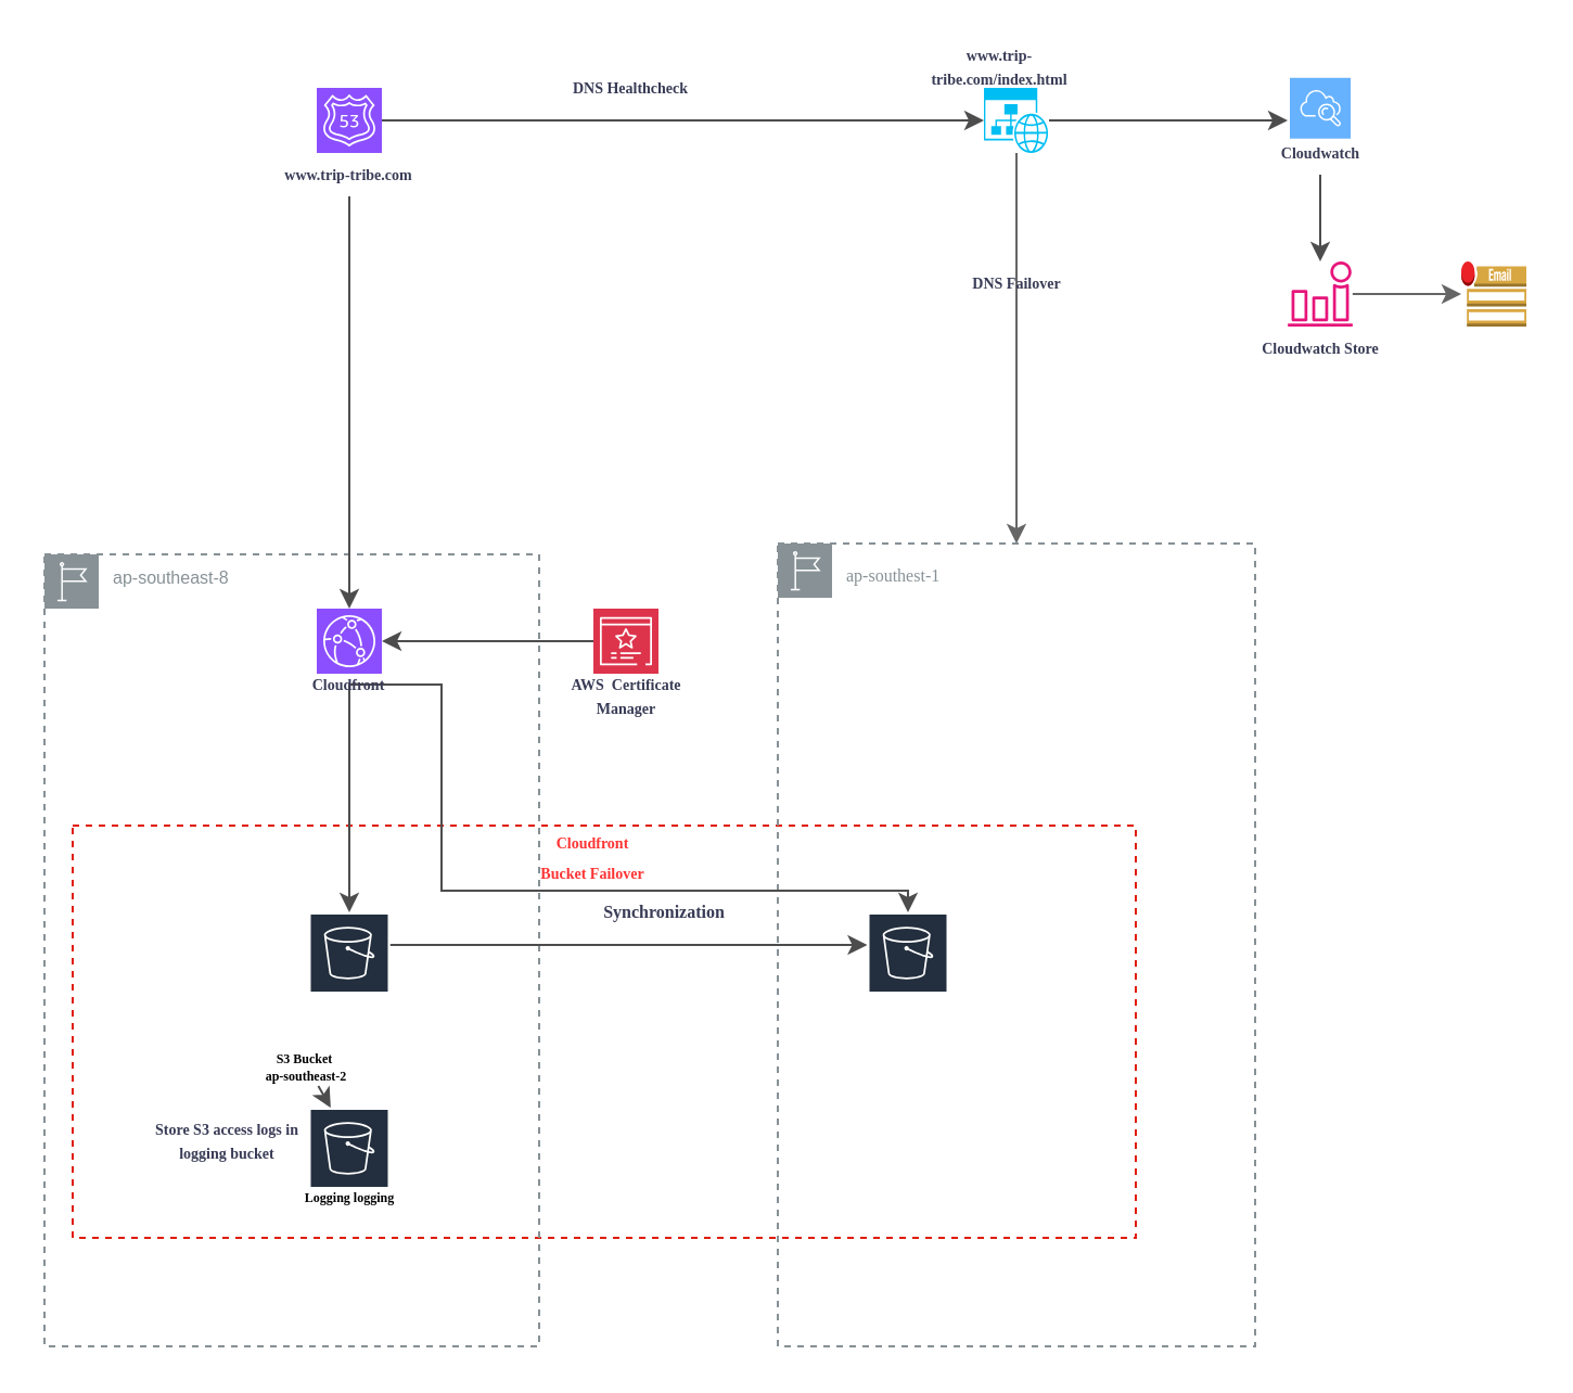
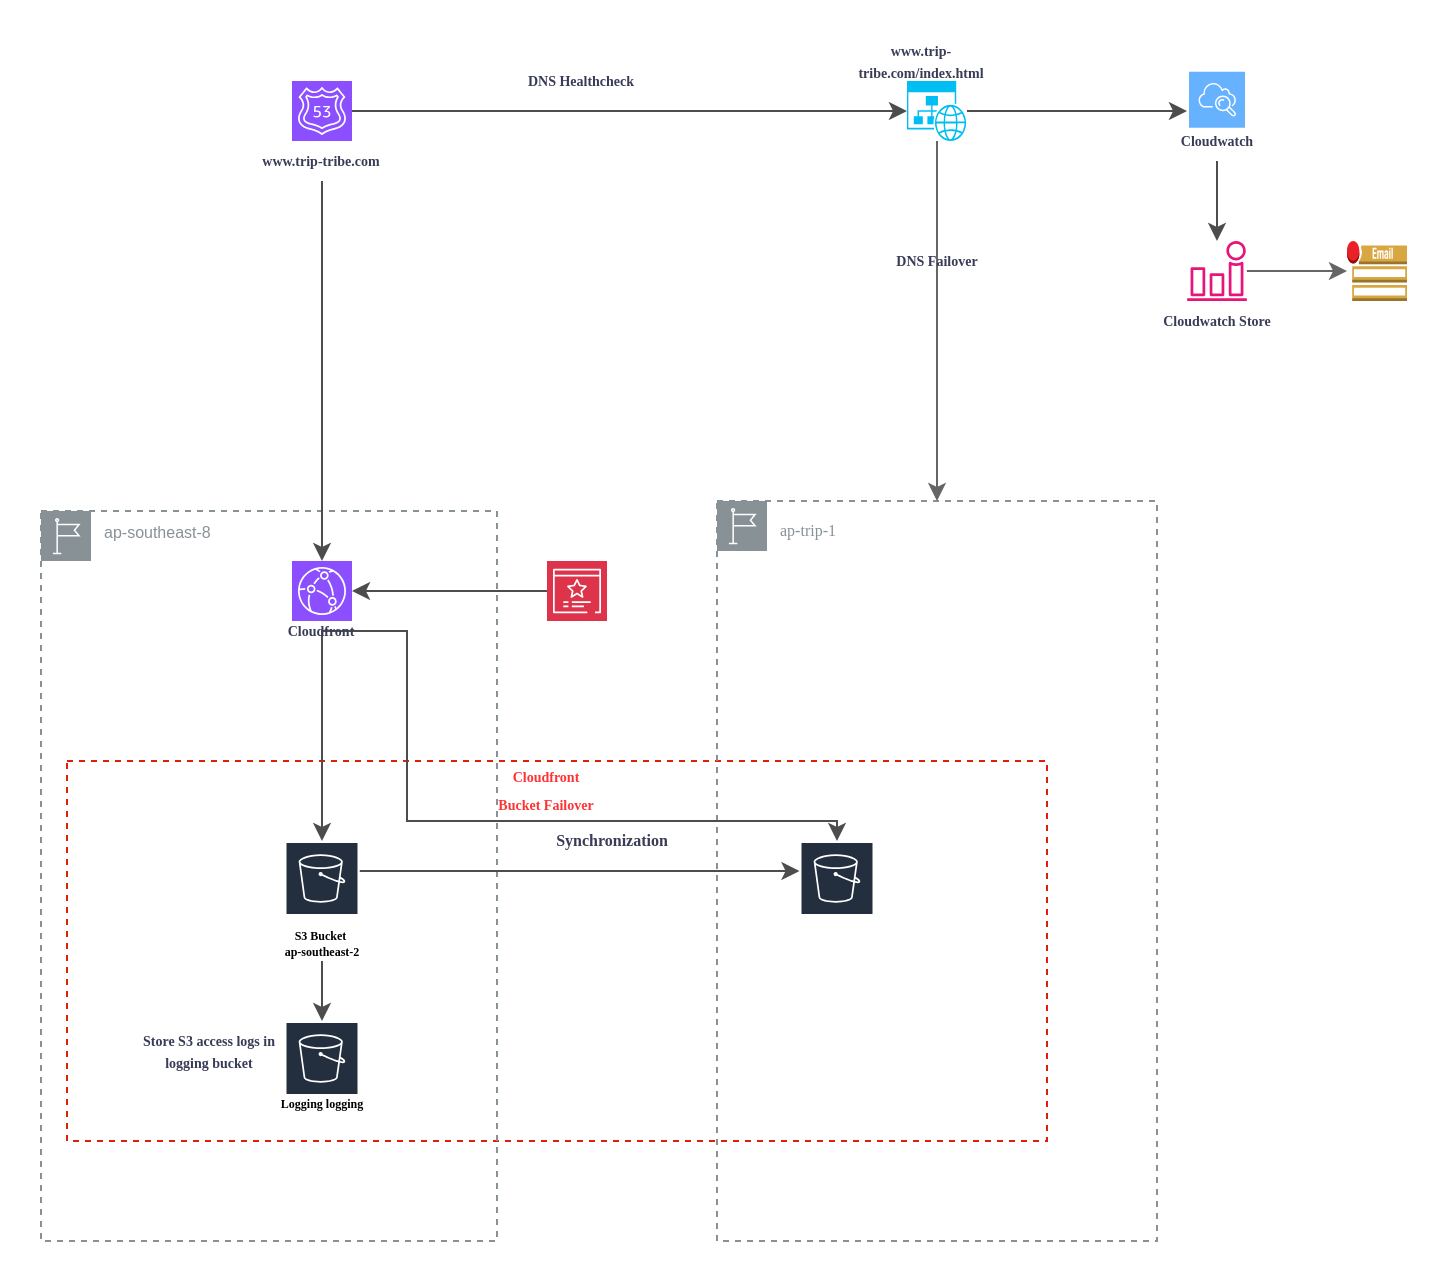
- <mxCell id="3" value="&lt;font style=&quot;font-size: 8px;&quot; face=&quot;Times New Roman&quot;&gt;ap-southest-1&lt;/font&gt;" style="sketch=0;outlineConnect=0;gradientColor=none;html=1;whiteSpace=wrap;fontSize=12;fontStyle=0;shape=mxgraph.aws4.group;grIcon=mxgraph.aws4.group_region;strokeColor=#879196;fillColor=none;verticalAlign=top;align=left;spacingLeft=30;fontColor=#879196;dashed=1;" vertex="1" parent="1"><mxGeometry x="358" y="250" width="220" height="370" as="geometry" /></mxCell>
+ <mxCell id="3" value="&lt;font style=&quot;font-size: 8px;&quot; face=&quot;Times New Roman&quot;&gt;ap-trip-1&lt;/font&gt;" style="sketch=0;outlineConnect=0;gradientColor=none;html=1;whiteSpace=wrap;fontSize=12;fontStyle=0;shape=mxgraph.aws4.group;grIcon=mxgraph.aws4.group_region;strokeColor=#879196;fillColor=none;verticalAlign=top;align=left;spacingLeft=30;fontColor=#879196;dashed=1;" vertex="1" parent="1"><mxGeometry x="358" y="250" width="220" height="370" as="geometry" /></mxCell>
- <mxCell id="13" value="&lt;p style=&quot;line-height: 71%;&quot;&gt;&lt;b&gt;&lt;font size=&quot;1&quot; style=&quot;&quot; face=&quot;Times New Roman&quot;&gt;&lt;span style=&quot;font-size: 7px;&quot;&gt;AWS&amp;nbsp;&amp;nbsp;&lt;/span&gt;&lt;/font&gt;&lt;span style=&quot;font-family: &amp;quot;Times New Roman&amp;quot;; background-color: initial; font-size: 7px;&quot;&gt;Certificate Manager&lt;/span&gt;&lt;/b&gt;&lt;/p&gt;" style="text;strokeColor=none;align=center;fillColor=none;html=1;verticalAlign=middle;whiteSpace=wrap;rounded=0;fontColor=#393C56;" vertex="1" parent="1"><mxGeometry x="250.5" y="310" width="75" height="20" as="geometry" /></mxCell>
- <mxCell id="19" value="&lt;p style=&quot;line-height: 50%;&quot;&gt;&lt;font face=&quot;Times New Roman&quot; style=&quot;font-size: 6px;&quot;&gt;&lt;b&gt;S3 Bucket&amp;nbsp;&lt;br&gt;ap-southeast-2&lt;/b&gt;&lt;/font&gt;&lt;/p&gt;" style="text;strokeColor=none;align=center;fillColor=none;html=1;verticalAlign=middle;whiteSpace=wrap;rounded=0;spacing=1;" vertex="1" parent="1"><mxGeometry x="100.5" y="480" width="80" height="20" as="geometry" /></mxCell>
+ <mxCell id="19" value="&lt;p style=&quot;line-height: 50%;&quot;&gt;&lt;font face=&quot;Times New Roman&quot; style=&quot;font-size: 6px;&quot;&gt;&lt;b&gt;S3 Bucket&amp;nbsp;&lt;br&gt;ap-southeast-2&lt;/b&gt;&lt;/font&gt;&lt;/p&gt;" style="text;strokeColor=none;align=center;fillColor=none;html=1;verticalAlign=middle;whiteSpace=wrap;rounded=0;spacing=1;" vertex="1" parent="1"><mxGeometry x="120.5" y="460" width="80" height="20" as="geometry" /></mxCell>
